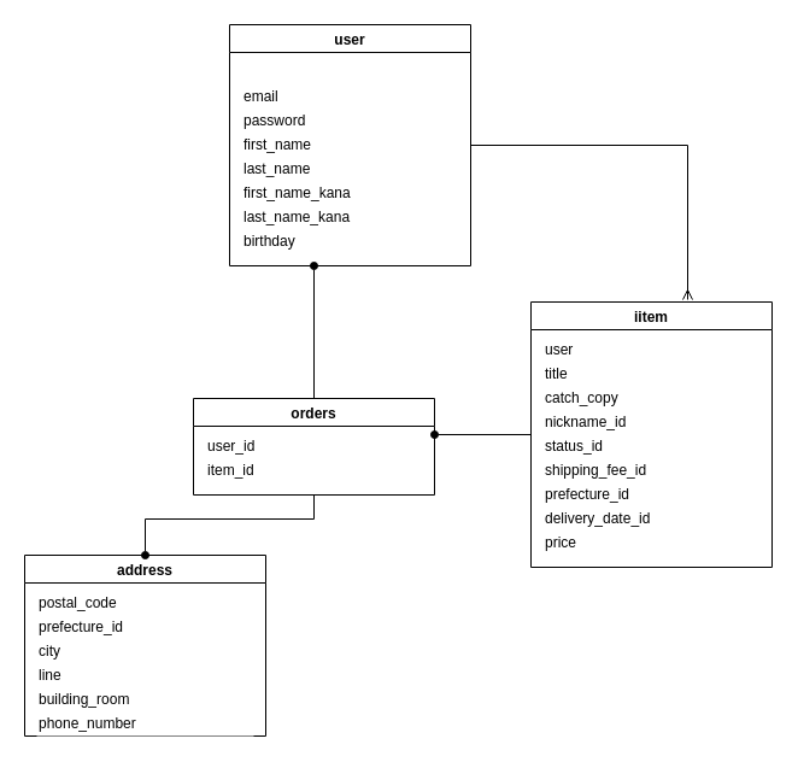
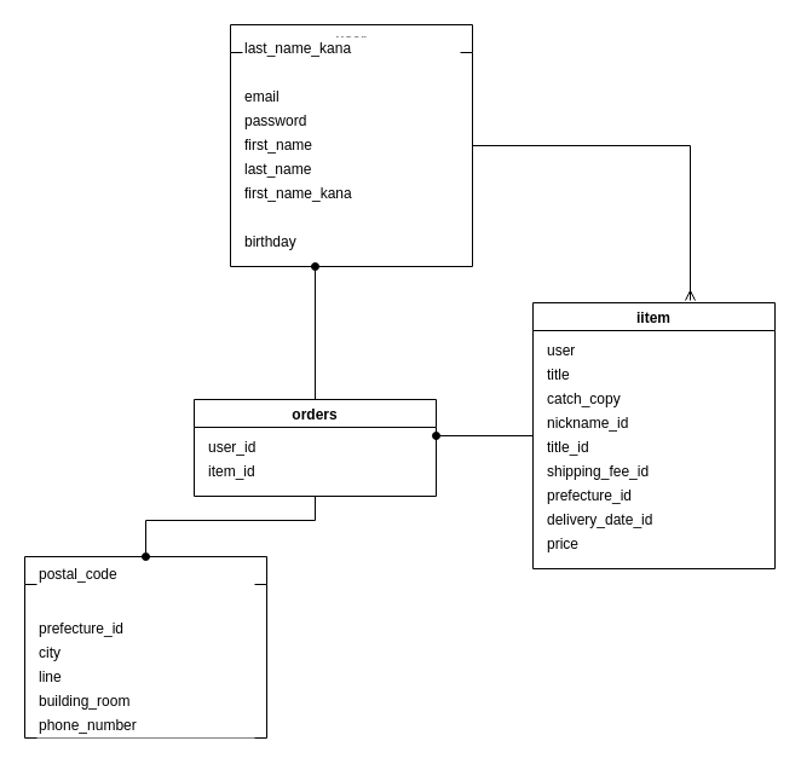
- <mxCell id="9" value="last_name_kana" style="whiteSpace=wrap;html=1;strokeColor=none;align=left;" vertex="1" parent="3"><mxGeometry x="10" y="150" width="180" height="20" as="geometry" /></mxCell>
+ <mxCell id="9" value="last_name_kana" style="whiteSpace=wrap;html=1;strokeColor=none;align=left;" vertex="1" parent="3"><mxGeometry x="10" y="10" width="180" height="20" as="geometry" /></mxCell>
- <mxCell id="17" value="status_id" style="whiteSpace=wrap;html=1;strokeColor=none;align=left;" vertex="1" parent="12"><mxGeometry x="10" y="110" width="180" height="20" as="geometry" /></mxCell>
+ <mxCell id="17" value="title_id" style="whiteSpace=wrap;html=1;strokeColor=none;align=left;" vertex="1" parent="12"><mxGeometry x="10" y="110" width="180" height="20" as="geometry" /></mxCell>
- <mxCell id="27" value="postal_code" style="whiteSpace=wrap;html=1;strokeColor=none;align=left;" vertex="1" parent="26"><mxGeometry x="10" y="30" width="180" height="20" as="geometry" /></mxCell>
+ <mxCell id="27" value="postal_code" style="whiteSpace=wrap;html=1;strokeColor=none;align=left;" vertex="1" parent="26"><mxGeometry x="10" y="5" width="180" height="20" as="geometry" /></mxCell>
